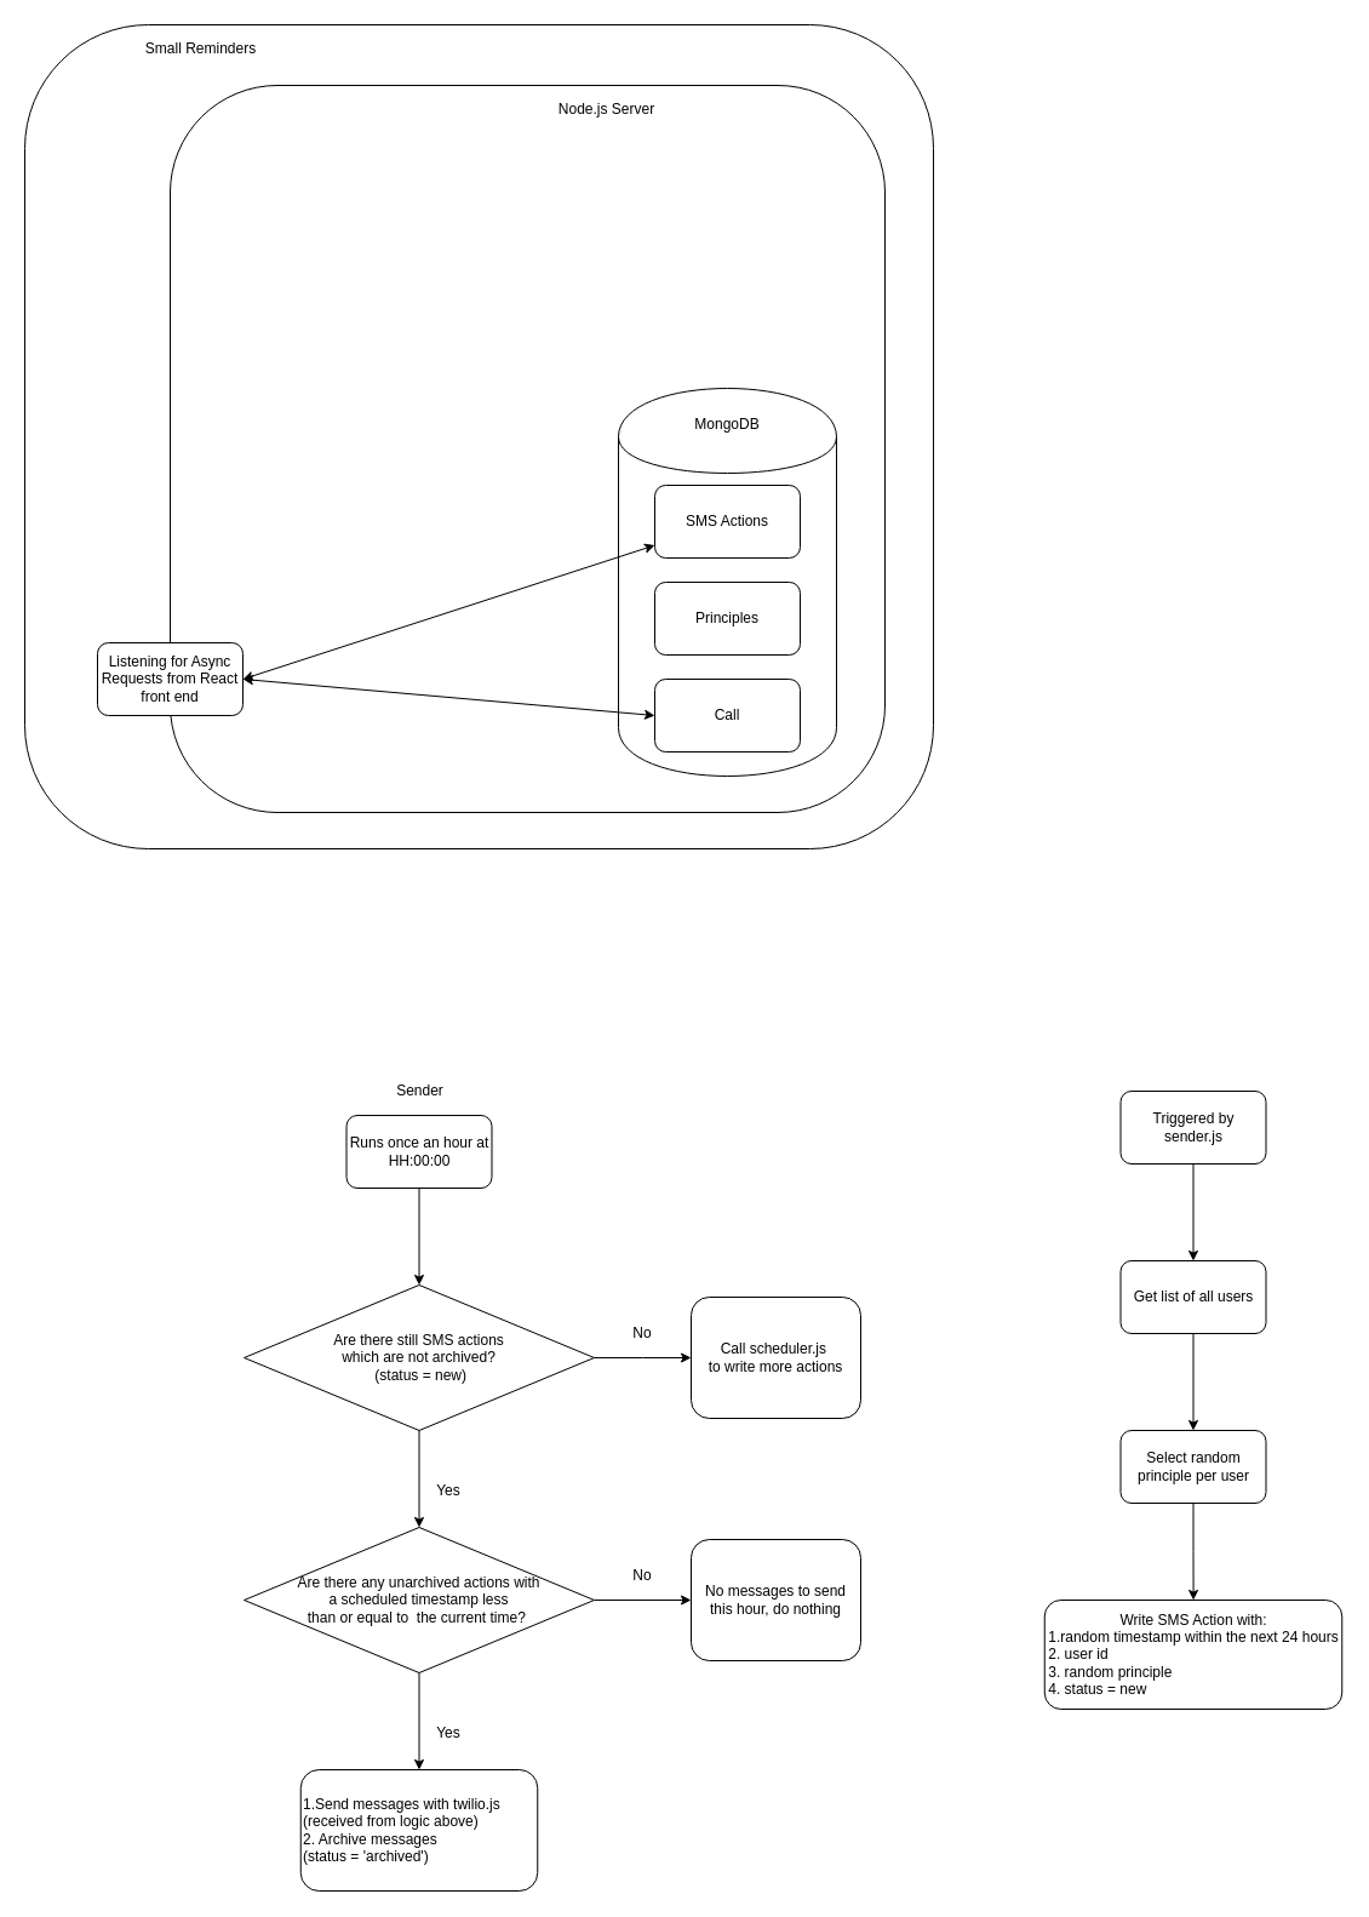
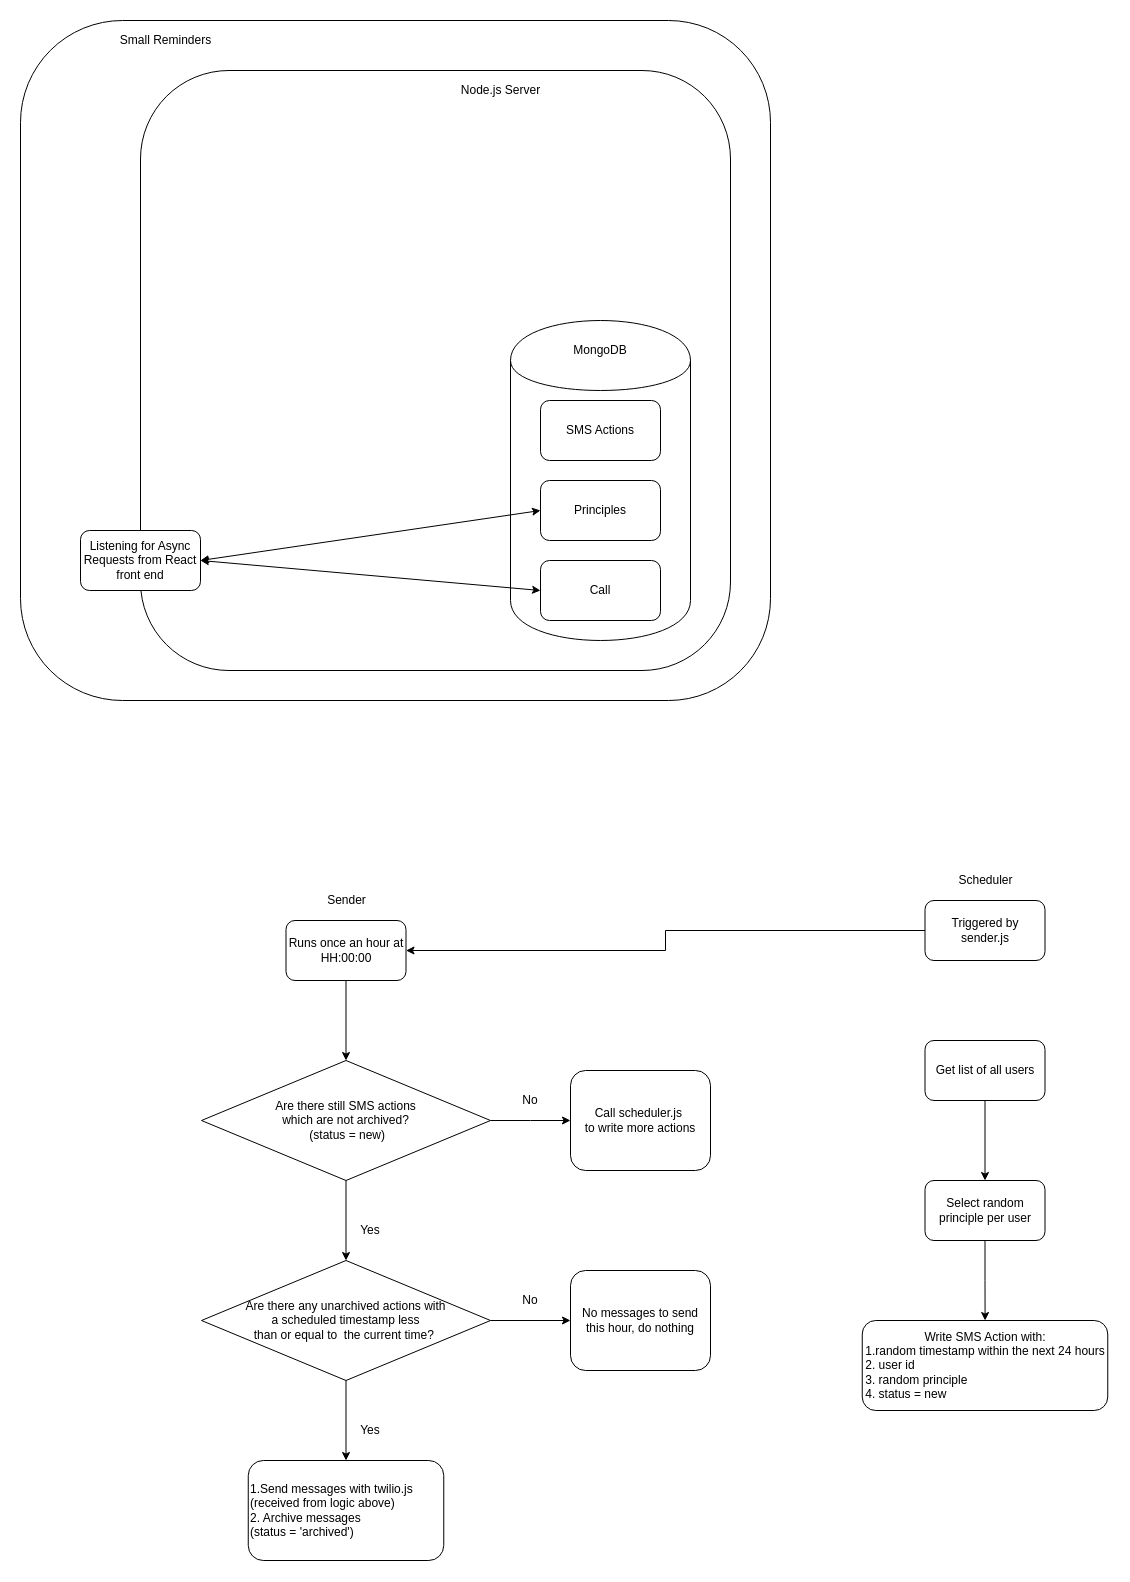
- <mxCell id="14" value="" style="endArrow=classic;startArrow=classic;html=1;exitX=1;exitY=0.5;exitDx=0;exitDy=0;" edge="1" parent="1" source="8" target="12"><mxGeometry width="50" height="50" relative="1" as="geometry"><mxPoint x="320" y="210" as="sourcePoint" /><mxPoint x="540" y="250" as="targetPoint" /></mxGeometry></mxCell>
+ <mxCell id="14" value="" style="endArrow=classic;startArrow=classic;html=1;exitX=1;exitY=0.5;exitDx=0;exitDy=0;entryX=0;entryY=0.5;entryDx=0;entryDy=0;" edge="1" parent="1" source="8" target="11"><mxGeometry width="50" height="50" relative="1" as="geometry"><mxPoint x="320" y="210" as="sourcePoint" /><mxPoint x="540" y="250" as="targetPoint" /></mxGeometry></mxCell>
+ <mxCell id="31" value="Scheduler" style="text;html=1;align=center;verticalAlign=middle;resizable=0;points=[];autosize=1;" vertex="1" parent="1"><mxGeometry x="949.5" y="870" width="70" height="20" as="geometry" /></mxCell>
- <mxCell id="32" value="" style="edgeStyle=orthogonalEdgeStyle;rounded=0;orthogonalLoop=1;jettySize=auto;html=1;" edge="1" parent="1" source="33" target="35"><mxGeometry relative="1" as="geometry" /></mxCell>
+ <mxCell id="32" value="" style="edgeStyle=orthogonalEdgeStyle;rounded=0;orthogonalLoop=1;jettySize=auto;html=1;" edge="1" parent="1" source="33" target="17"><mxGeometry relative="1" as="geometry" /></mxCell>
